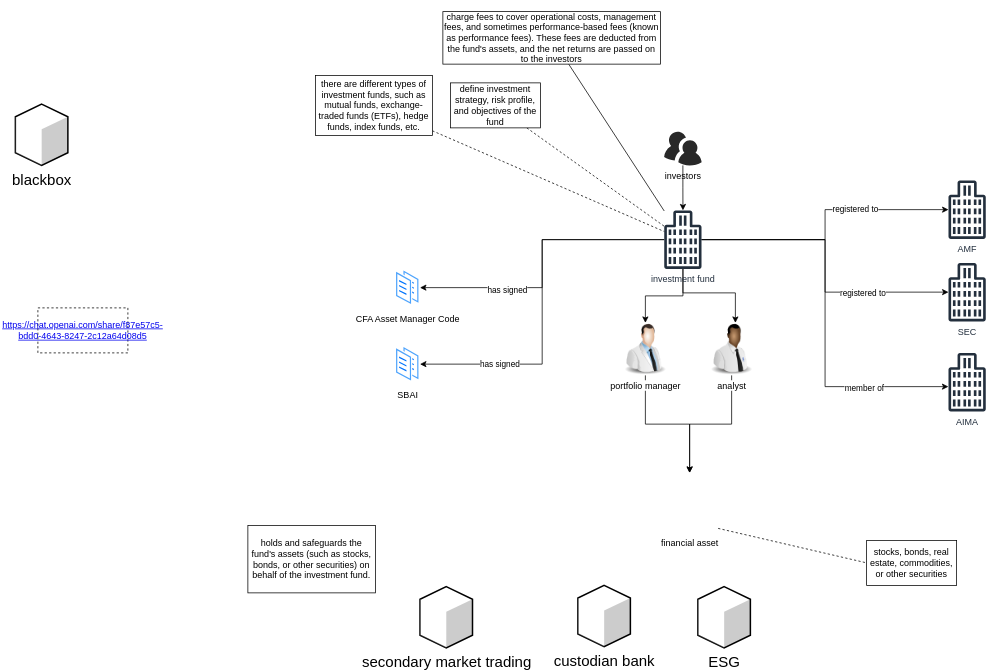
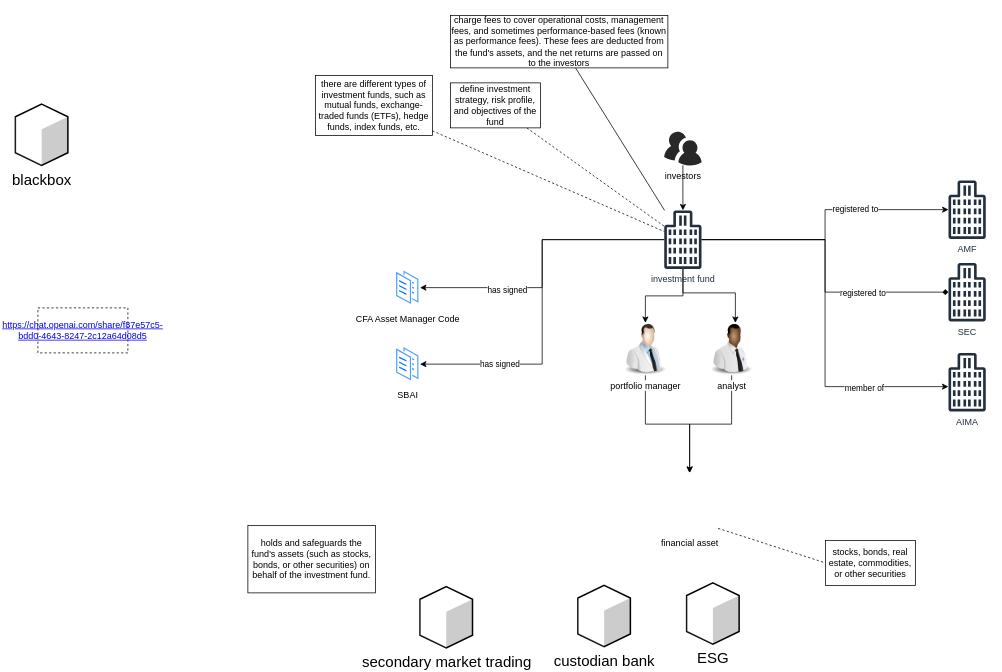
- <mxCell id="30" value="charge fees to cover operational costs, management fees, and sometimes performance-based fees (known as performance fees). These fees are deducted from the fund's assets, and the net returns are passed on to the investors" style="rounded=0;whiteSpace=wrap;html=1;" vertex="1" parent="1"><mxGeometry x="590" y="15" width="290" height="70" as="geometry" /></mxCell>
+ <mxCell id="30" value="charge fees to cover operational costs, management fees, and sometimes performance-based fees (known as performance fees). These fees are deducted from the fund's assets, and the net returns are passed on to the investors" style="rounded=0;whiteSpace=wrap;html=1;" vertex="1" parent="1"><mxGeometry x="600" y="20" width="290" height="70" as="geometry" /></mxCell>
- <mxCell id="9" style="edgeStyle=orthogonalEdgeStyle;rounded=0;orthogonalLoop=1;jettySize=auto;html=1;" edge="1" parent="1" source="17" target="32"><mxGeometry relative="1" as="geometry" /></mxCell>
+ <mxCell id="9" style="edgeStyle=orthogonalEdgeStyle;rounded=0;orthogonalLoop=1;jettySize=auto;html=1;endArrow=diamond;" edge="1" parent="1" source="17" target="32"><mxGeometry relative="1" as="geometry" /></mxCell>
- <mxCell id="27" value="stocks, bonds, real estate, commodities, or other securities" style="rounded=0;whiteSpace=wrap;html=1;" vertex="1" parent="1"><mxGeometry x="1155" y="720" width="120" height="60" as="geometry" /></mxCell>
+ <mxCell id="27" value="stocks, bonds, real estate, commodities, or other securities" style="rounded=0;whiteSpace=wrap;html=1;" vertex="1" parent="1"><mxGeometry x="1100" y="720" width="120" height="60" as="geometry" /></mxCell>
- <mxCell id="37" value="ESG" style="verticalLabelPosition=bottom;verticalAlign=top;html=1;shape=mxgraph.infographic.shadedCube;isoAngle=15;fontFamily=Helvetica;fontSize=20;align=center;strokeWidth=2;aspect=fixed;" vertex="1" parent="1"><mxGeometry x="930" y="781.67" width="70" height="81.67" as="geometry" /></mxCell>
+ <mxCell id="37" value="ESG" style="verticalLabelPosition=bottom;verticalAlign=top;html=1;shape=mxgraph.infographic.shadedCube;isoAngle=15;fontFamily=Helvetica;fontSize=20;align=center;strokeWidth=2;aspect=fixed;" vertex="1" parent="1"><mxGeometry x="915" y="776.67" width="70" height="81.67" as="geometry" /></mxCell>
